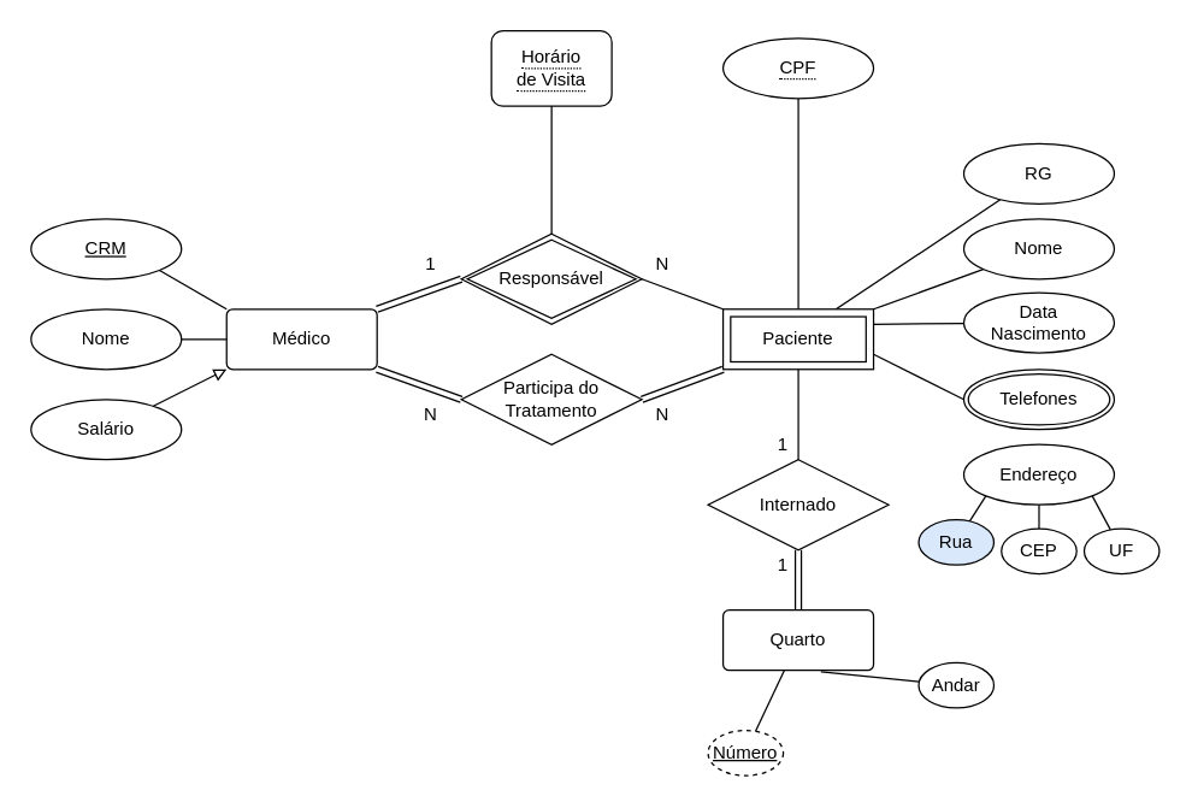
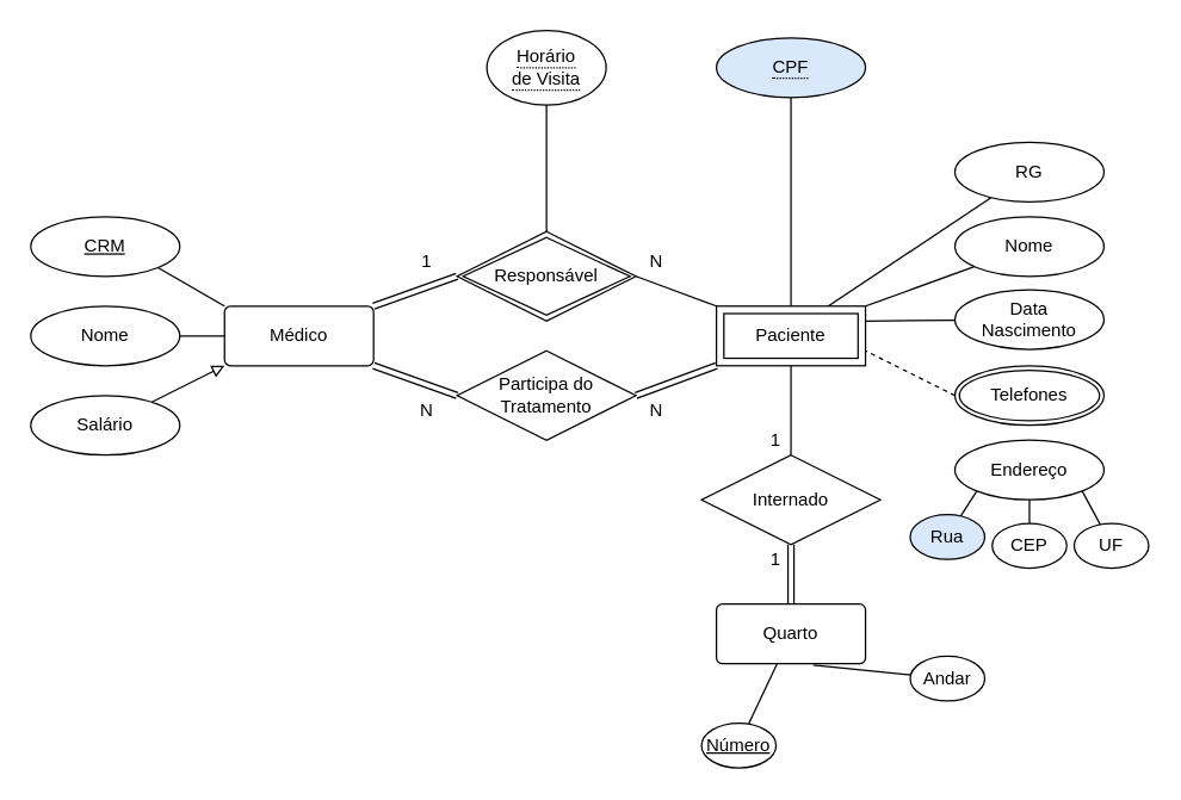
- <mxCell id="42" value="&lt;span style=&quot;border-bottom: 1px dotted&quot;&gt;Horário&lt;br&gt;de Visita&lt;br&gt;&lt;/span&gt;" style="whiteSpace=wrap;html=1;align=center;rounded=1;" parent="1" vertex="1"><mxGeometry x="326" y="20" width="80" height="50" as="geometry" /></mxCell>
+ <mxCell id="42" value="&lt;span style=&quot;border-bottom: 1px dotted&quot;&gt;Horário&lt;br&gt;de Visita&lt;br&gt;&lt;/span&gt;" style="ellipse;whiteSpace=wrap;html=1;align=center;" parent="1" vertex="1"><mxGeometry x="326" y="20" width="80" height="50" as="geometry" /></mxCell>
- <mxCell id="35" value="&lt;span style=&quot;border-bottom: 1px dotted&quot;&gt;CPF&lt;/span&gt;" style="ellipse;whiteSpace=wrap;html=1;align=center;fontStyle=0" parent="1" vertex="1"><mxGeometry x="480" y="25" width="100" height="40" as="geometry" /></mxCell>
+ <mxCell id="35" value="&lt;span style=&quot;border-bottom: 1px dotted&quot;&gt;CPF&lt;/span&gt;" style="ellipse;whiteSpace=wrap;html=1;align=center;fontStyle=0;fillColor=#dae8fc;" parent="1" vertex="1"><mxGeometry x="480" y="25" width="100" height="40" as="geometry" /></mxCell>
- <mxCell id="12" style="edgeStyle=none;rounded=0;orthogonalLoop=1;jettySize=auto;html=1;endArrow=none;endFill=0;exitX=0;exitY=0.5;exitDx=0;exitDy=0;entryX=1;entryY=0.75;entryDx=0;entryDy=0;" parent="1" source="19" target="32" edge="1"><mxGeometry relative="1" as="geometry"><mxPoint x="635.279" y="246.056" as="sourcePoint" /><mxPoint x="580" y="235" as="targetPoint" /></mxGeometry></mxCell>
+ <mxCell id="12" style="edgeStyle=none;rounded=0;orthogonalLoop=1;jettySize=auto;html=1;endArrow=none;endFill=0;exitX=0;exitY=0.5;exitDx=0;exitDy=0;entryX=1;entryY=0.75;entryDx=0;entryDy=0;dashed=1;" parent="1" source="19" target="32" edge="1"><mxGeometry relative="1" as="geometry"><mxPoint x="635.279" y="246.056" as="sourcePoint" /><mxPoint x="580" y="235" as="targetPoint" /></mxGeometry></mxCell>
- <mxCell id="28" value="Número" style="ellipse;whiteSpace=wrap;html=1;align=center;fontStyle=4;dashed=1;" parent="1" vertex="1"><mxGeometry x="470" y="485" width="50" height="30" as="geometry" /></mxCell>
+ <mxCell id="28" value="Número" style="ellipse;whiteSpace=wrap;html=1;align=center;fontStyle=4;" parent="1" vertex="1"><mxGeometry x="470" y="485" width="50" height="30" as="geometry" /></mxCell>
